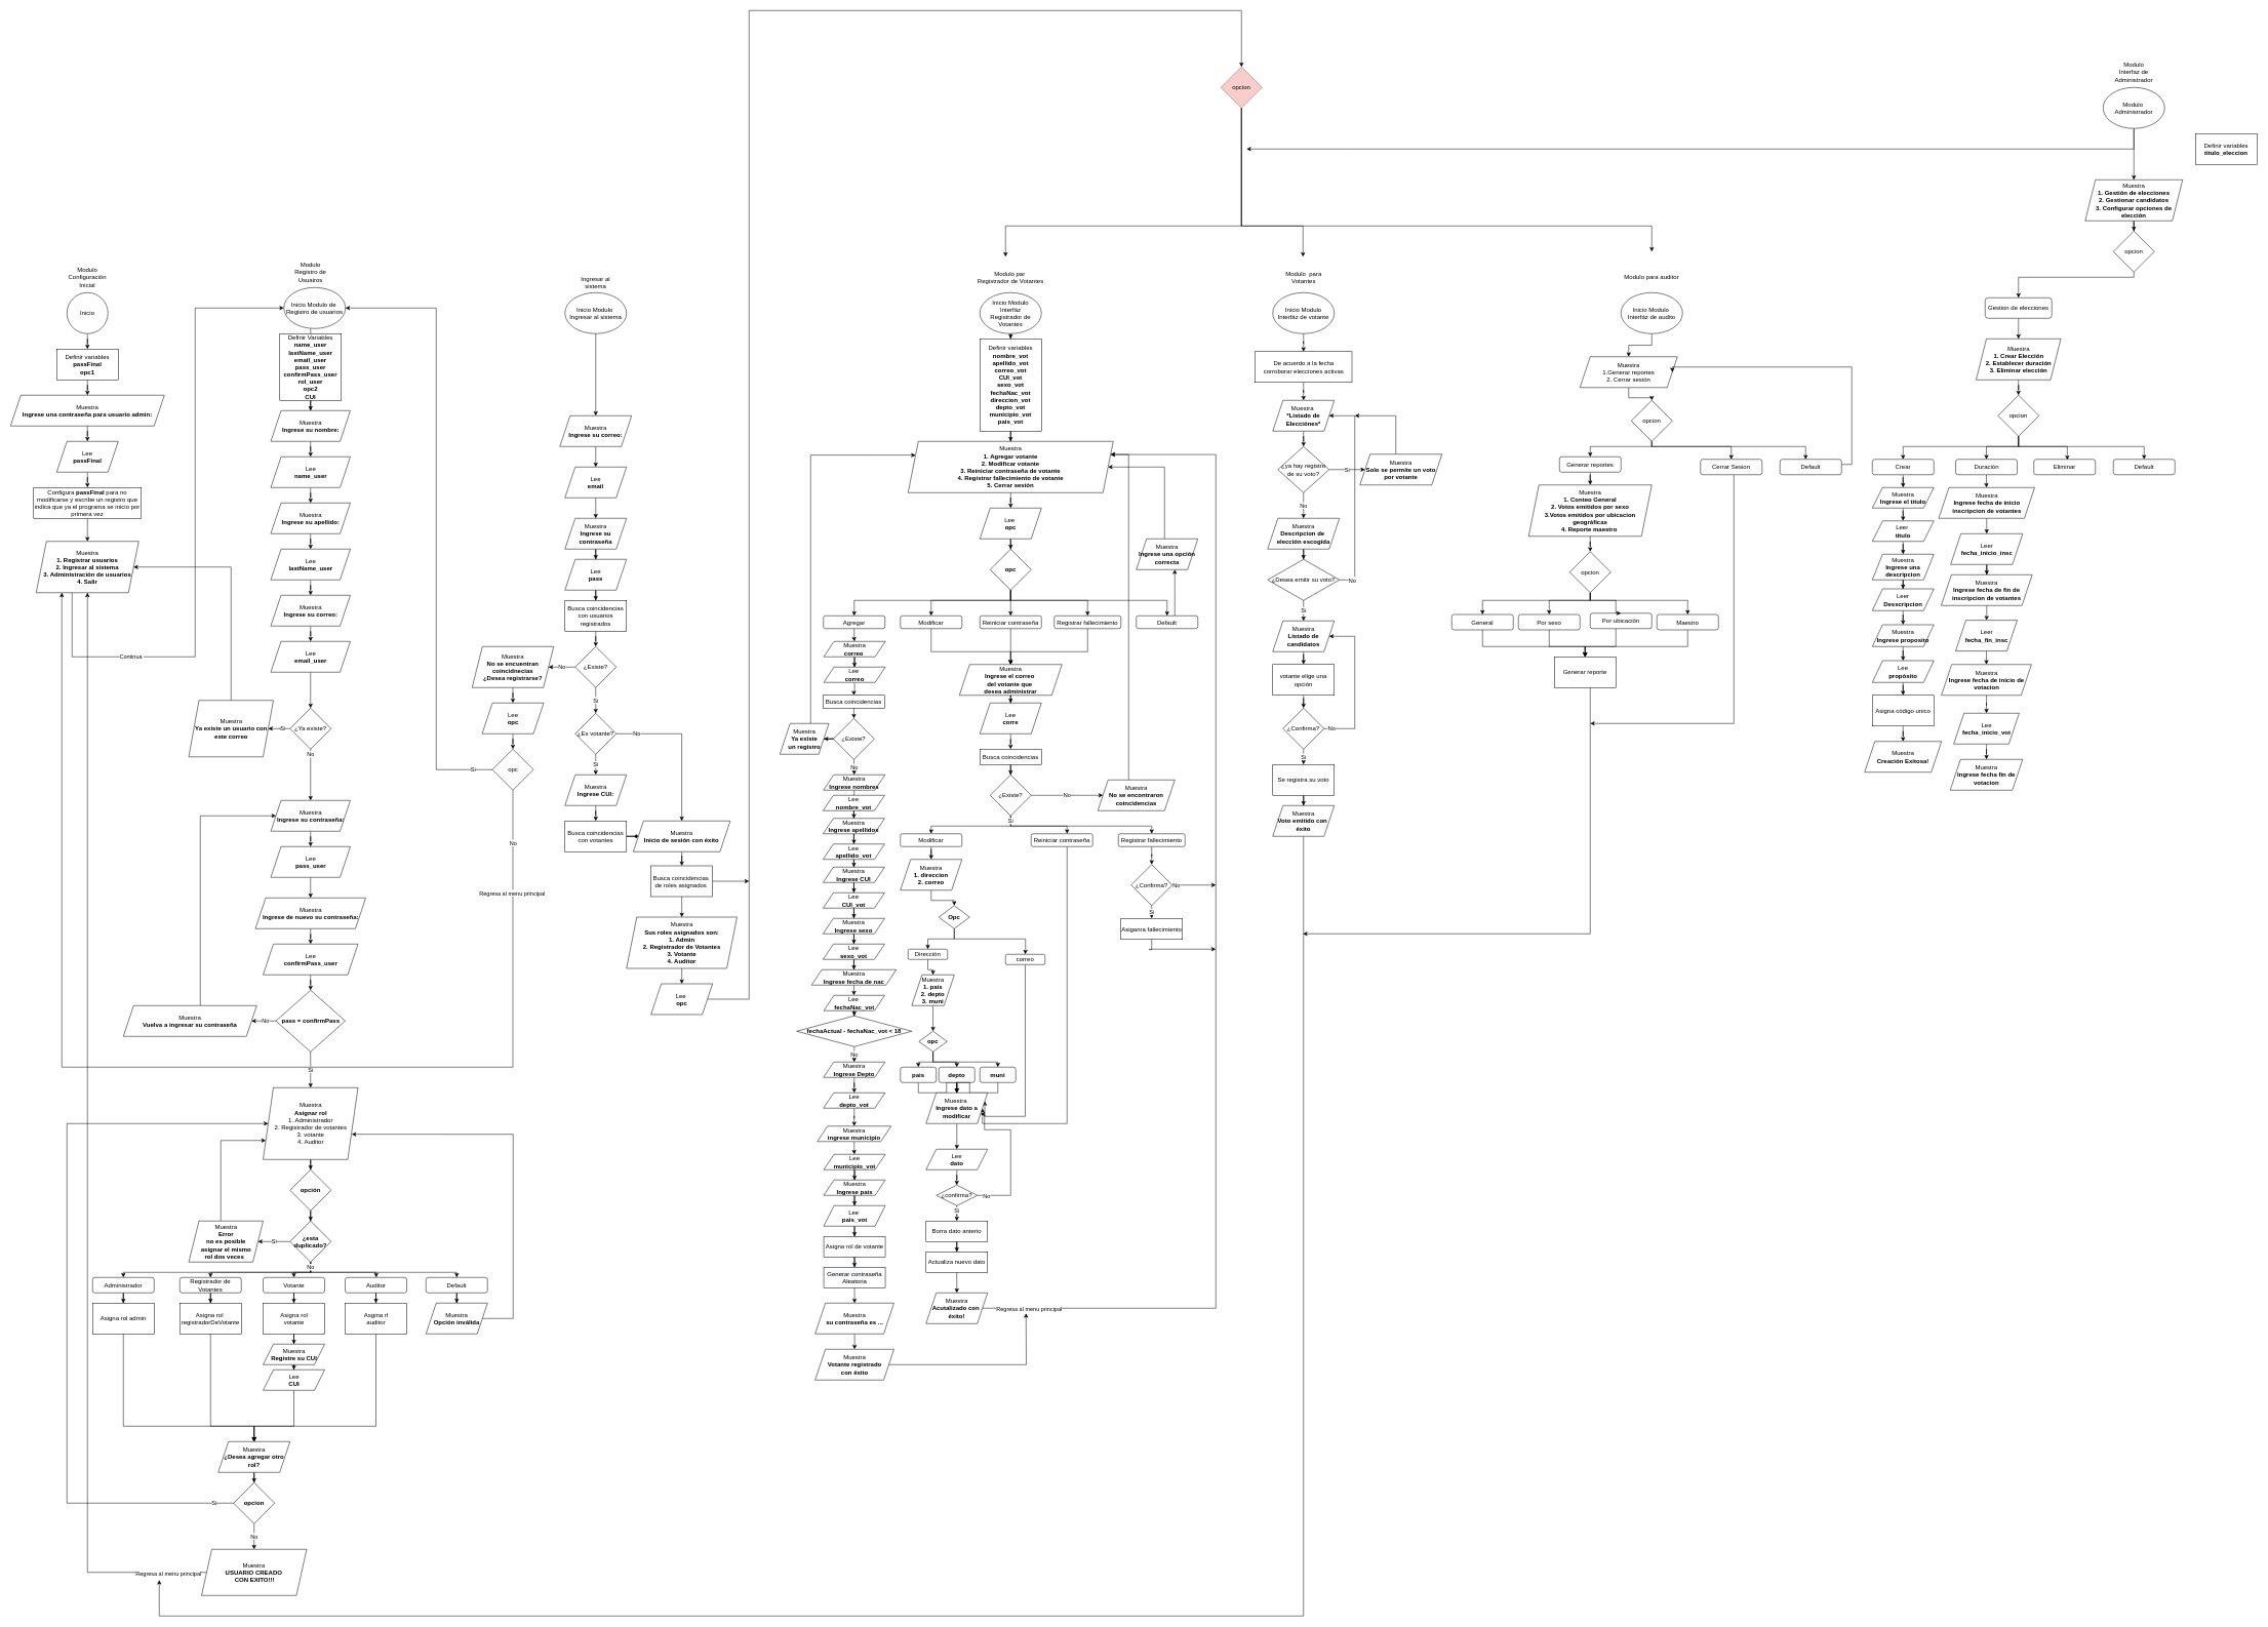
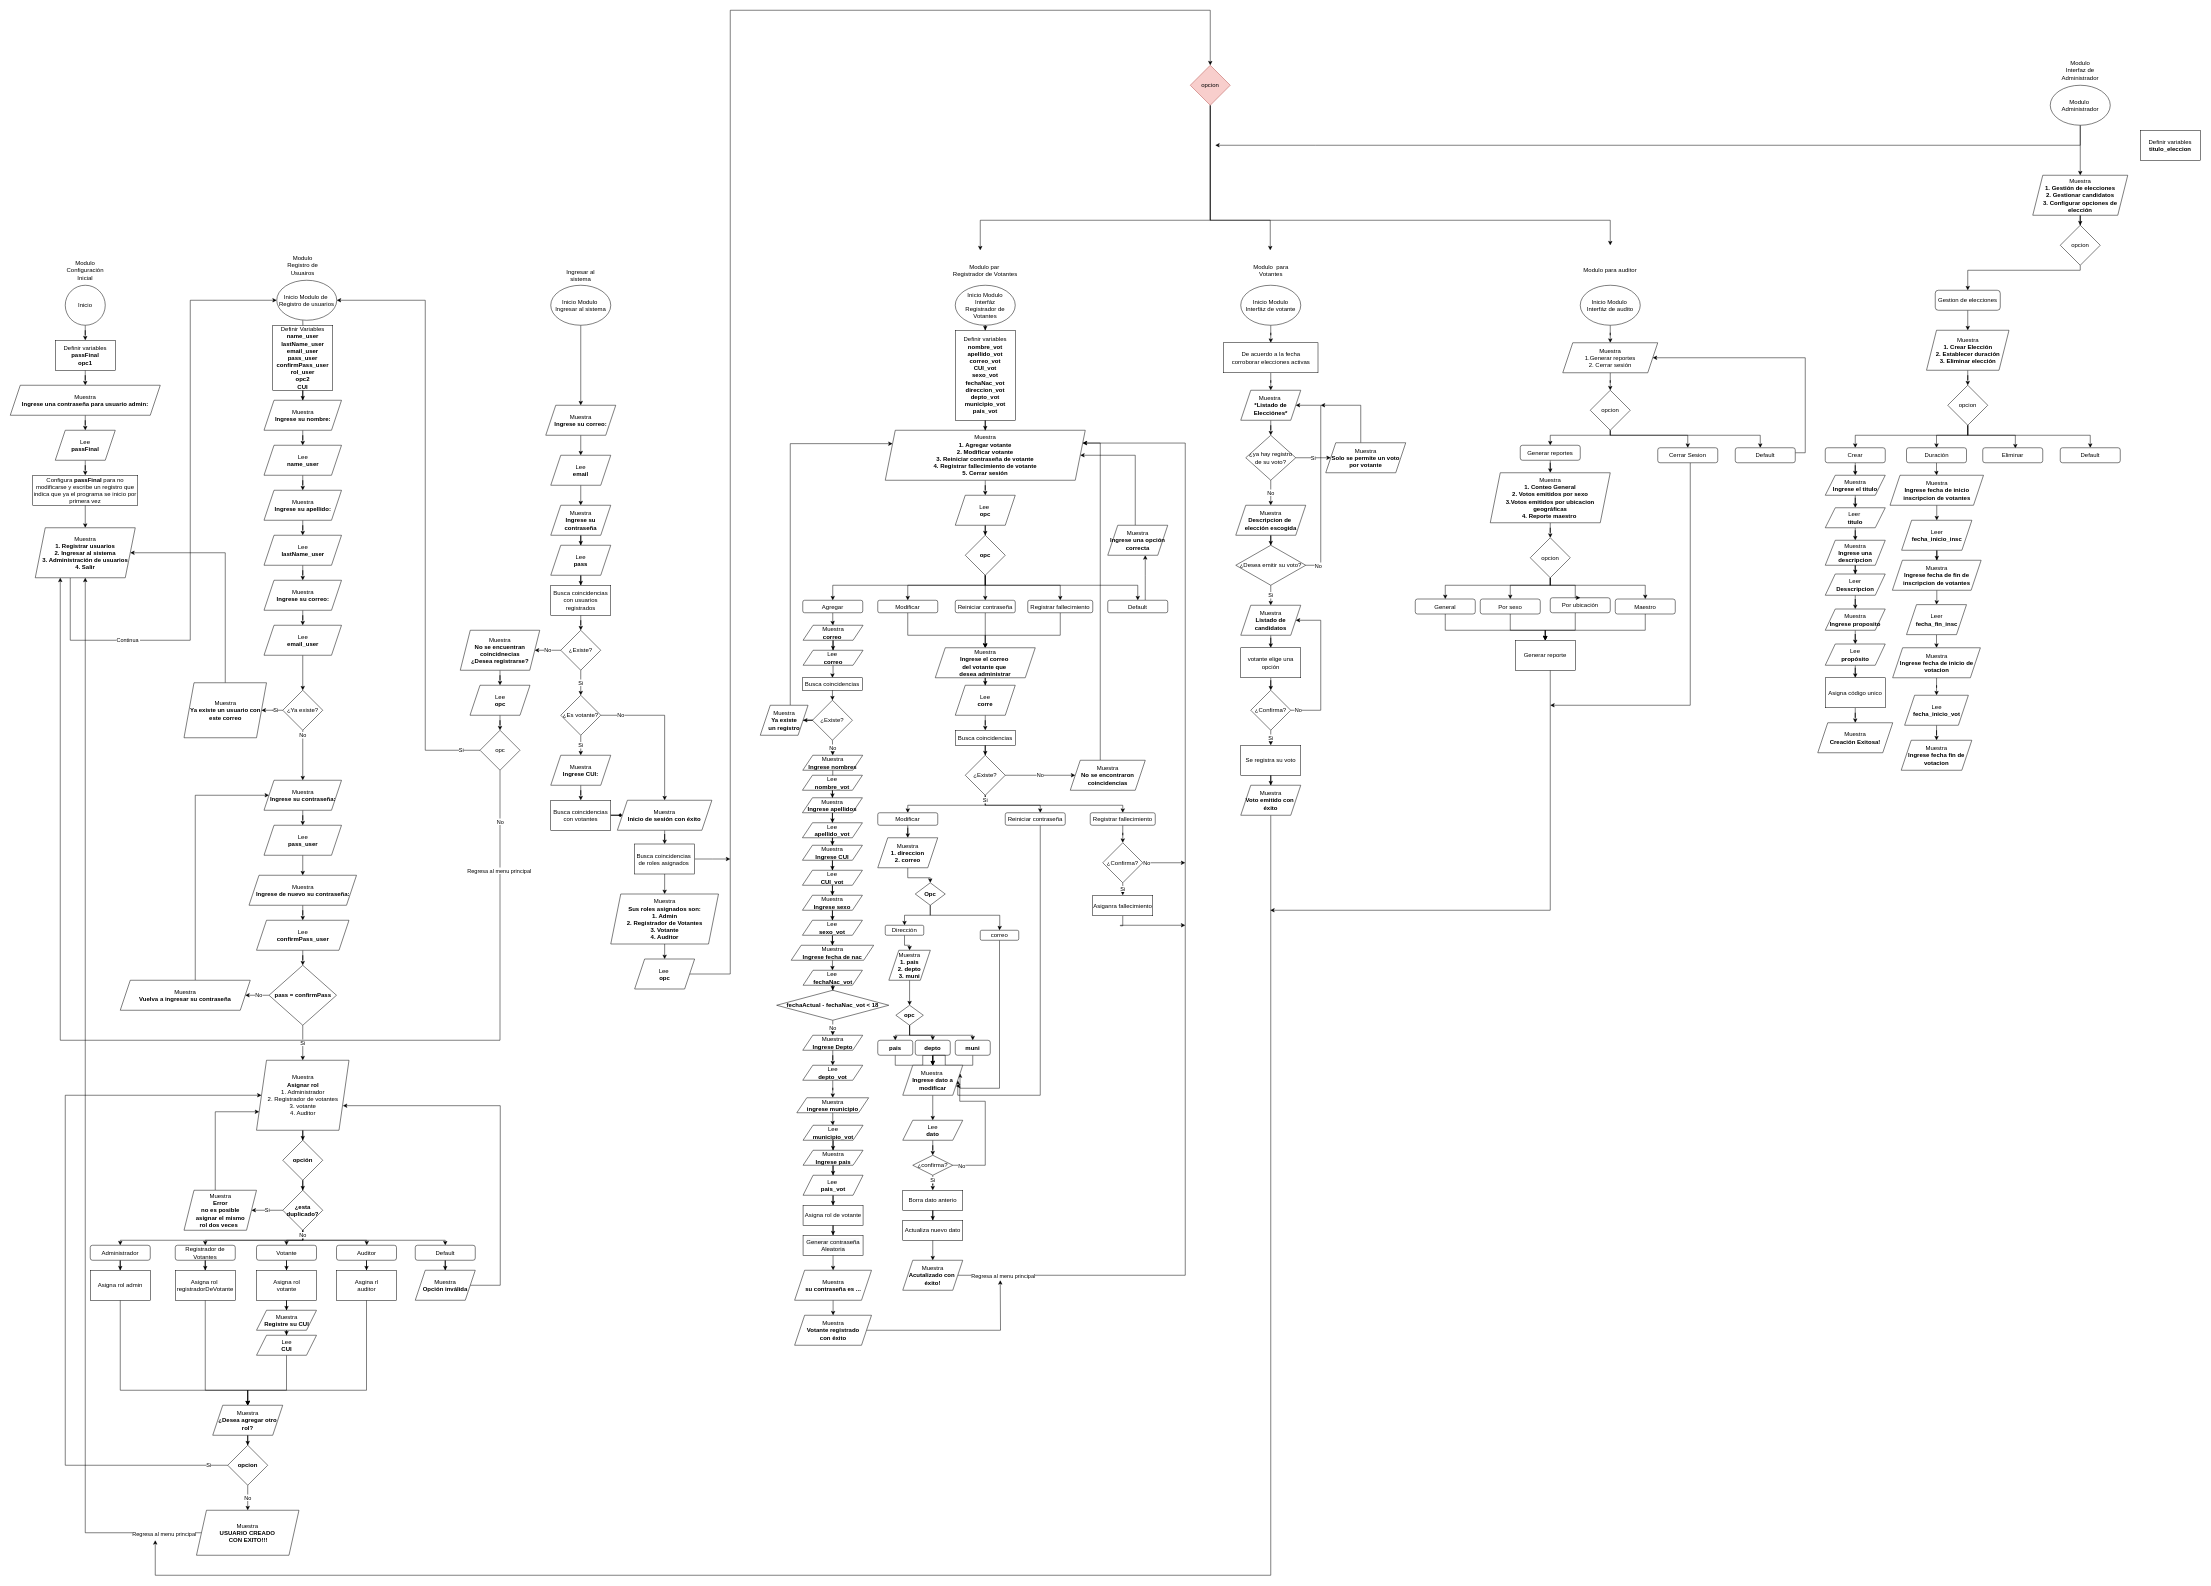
- <mxCell id="315" value="Muestra&lt;br&gt;1.Generar reportes&lt;br&gt;2. Cerrar sesión" style="shape=parallelogram;perimeter=parallelogramPerimeter;whiteSpace=wrap;html=1;fixedSize=1;" vertex="1" parent="1"><mxGeometry x="3080" y="695" width="190" height="60" as="geometry" /></mxCell>
+ <mxCell id="315" value="Muestra&lt;br&gt;1.Generar reportes&lt;br&gt;2. Cerrar sesión" style="shape=parallelogram;perimeter=parallelogramPerimeter;whiteSpace=wrap;html=1;fixedSize=1;" vertex="1" parent="1"><mxGeometry x="3125" y="685" width="190" height="60" as="geometry" /></mxCell>
